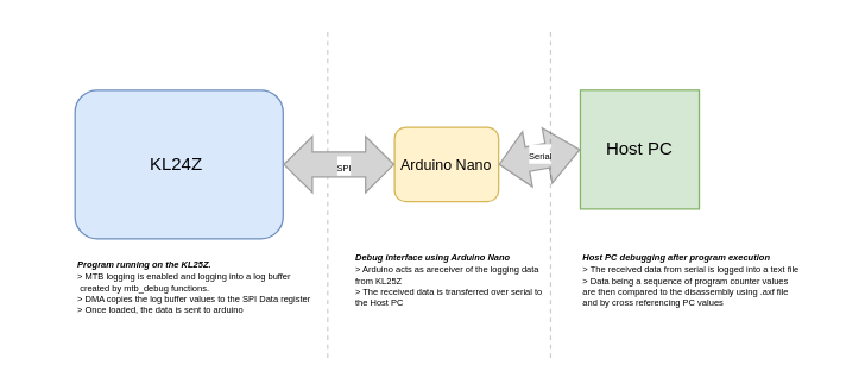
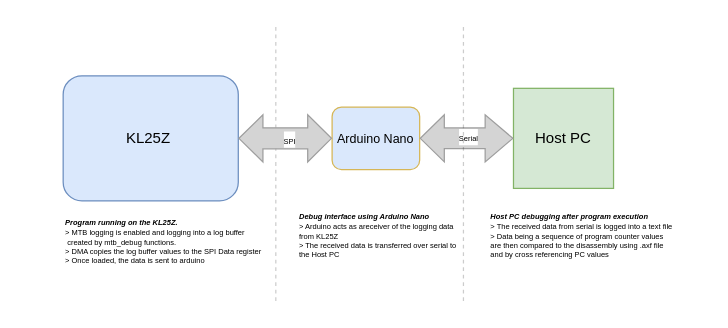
- <mxCell id="5" value="Host PC" style="whiteSpace=wrap;html=1;aspect=fixed;fillColor=#d5e8d4;strokeColor=#82b366;" vertex="1" parent="1"><mxGeometry x="390" y="60" width="80" height="80" as="geometry" /></mxCell>
+ <mxCell id="5" value="Host PC" style="whiteSpace=wrap;html=1;aspect=fixed;fillColor=#d5e8d4;strokeColor=#82b366;" vertex="1" parent="1"><mxGeometry x="410" y="70" width="80" height="80" as="geometry" /></mxCell>
- <mxCell id="3" value="KL24Z&amp;nbsp;" style="rounded=1;whiteSpace=wrap;html=1;fillColor=#dae8fc;strokeColor=#6c8ebf;" vertex="1" parent="1"><mxGeometry x="50" y="60" width="140" height="100" as="geometry" /></mxCell>
+ <mxCell id="3" value="KL25Z&amp;nbsp;" style="rounded=1;whiteSpace=wrap;html=1;fillColor=#dae8fc;strokeColor=#6c8ebf;" vertex="1" parent="1"><mxGeometry x="50" y="60" width="140" height="100" as="geometry" /></mxCell>
- <mxCell id="4" value="&lt;font style=&quot;font-size: 10px;&quot;&gt;Arduino Nano&lt;/font&gt;" style="rounded=1;whiteSpace=wrap;html=1;fillColor=#fff2cc;strokeColor=#d6b656;" vertex="1" parent="1"><mxGeometry x="265" y="85" width="70" height="50" as="geometry" /></mxCell>
+ <mxCell id="4" value="&lt;font style=&quot;font-size: 10px;&quot;&gt;Arduino Nano&lt;/font&gt;" style="rounded=1;whiteSpace=wrap;html=1;fillColor=#dae8fc;strokeColor=#d6b656;" vertex="1" parent="1"><mxGeometry x="265" y="85" width="70" height="50" as="geometry" /></mxCell>
